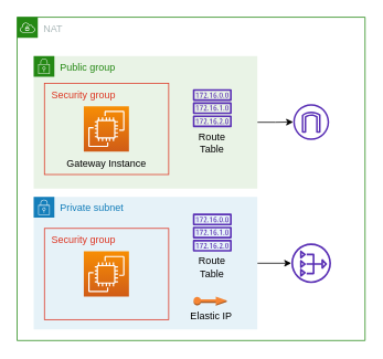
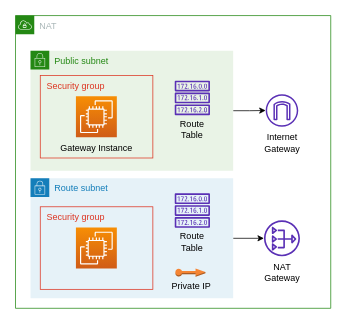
- <mxCell id="4" value="Public group" style="points=[[0,0],[0.25,0],[0.5,0],[0.75,0],[1,0],[1,0.25],[1,0.5],[1,0.75],[1,1],[0.75,1],[0.5,1],[0.25,1],[0,1],[0,0.75],[0,0.5],[0,0.25]];outlineConnect=0;gradientColor=none;html=1;whiteSpace=wrap;fontSize=12;fontStyle=0;shape=mxgraph.aws4.group;grIcon=mxgraph.aws4.group_security_group;grStroke=0;strokeColor=#248814;fillColor=#E9F3E6;verticalAlign=top;align=left;spacingLeft=30;fontColor=#248814;dashed=0;" parent="1" vertex="1"><mxGeometry x="40" y="67" width="270" height="160" as="geometry" /></mxCell>
+ <mxCell id="4" value="Public subnet" style="points=[[0,0],[0.25,0],[0.5,0],[0.75,0],[1,0],[1,0.25],[1,0.5],[1,0.75],[1,1],[0.75,1],[0.5,1],[0.25,1],[0,1],[0,0.75],[0,0.5],[0,0.25]];outlineConnect=0;gradientColor=none;html=1;whiteSpace=wrap;fontSize=12;fontStyle=0;shape=mxgraph.aws4.group;grIcon=mxgraph.aws4.group_security_group;grStroke=0;strokeColor=#248814;fillColor=#E9F3E6;verticalAlign=top;align=left;spacingLeft=30;fontColor=#248814;dashed=0;" parent="1" vertex="1"><mxGeometry x="40" y="67" width="270" height="160" as="geometry" /></mxCell>
+ <mxCell id="25" value="Internet&lt;br&gt;Gateway" style="text;html=1;resizable=0;autosize=1;align=center;verticalAlign=middle;points=[];fillColor=none;strokeColor=none;rounded=0;" parent="23" vertex="1"><mxGeometry y="50.001" width="60" height="30" as="geometry" /></mxCell>
- <mxCell id="7" value="Private subnet" style="points=[[0,0],[0.25,0],[0.5,0],[0.75,0],[1,0],[1,0.25],[1,0.5],[1,0.75],[1,1],[0.75,1],[0.5,1],[0.25,1],[0,1],[0,0.75],[0,0.5],[0,0.25]];outlineConnect=0;gradientColor=none;html=1;whiteSpace=wrap;fontSize=12;fontStyle=0;shape=mxgraph.aws4.group;grIcon=mxgraph.aws4.group_security_group;grStroke=0;strokeColor=#147EBA;fillColor=#E6F2F8;verticalAlign=top;align=left;spacingLeft=30;fontColor=#147EBA;dashed=0;" vertex="1" parent="1"><mxGeometry x="40" y="237" width="270" height="160" as="geometry" /></mxCell>
+ <mxCell id="7" value="Route subnet" style="points=[[0,0],[0.25,0],[0.5,0],[0.75,0],[1,0],[1,0.25],[1,0.5],[1,0.75],[1,1],[0.75,1],[0.5,1],[0.25,1],[0,1],[0,0.75],[0,0.5],[0,0.25]];outlineConnect=0;gradientColor=none;html=1;whiteSpace=wrap;fontSize=12;fontStyle=0;shape=mxgraph.aws4.group;grIcon=mxgraph.aws4.group_security_group;grStroke=0;strokeColor=#147EBA;fillColor=#E6F2F8;verticalAlign=top;align=left;spacingLeft=30;fontColor=#147EBA;dashed=0;" vertex="1" parent="1"><mxGeometry x="40" y="237" width="270" height="160" as="geometry" /></mxCell>
+ <mxCell id="20" value="NAT&lt;br&gt;Gateway" style="text;html=1;resizable=0;autosize=1;align=center;verticalAlign=middle;points=[];fillColor=none;strokeColor=none;rounded=0;" vertex="1" parent="18"><mxGeometry y="55.251" width="60" height="30" as="geometry" /></mxCell>
- <mxCell id="22" value="Elastic IP" style="text;html=1;resizable=0;autosize=1;align=center;verticalAlign=middle;points=[];fillColor=none;strokeColor=none;rounded=0;" vertex="1" parent="1"><mxGeometry x="219" y="371.25" width="70" height="20" as="geometry" /></mxCell>
+ <mxCell id="22" value="Private IP" style="text;html=1;resizable=0;autosize=1;align=center;verticalAlign=middle;points=[];fillColor=none;strokeColor=none;rounded=0;" vertex="1" parent="1"><mxGeometry x="219" y="371.25" width="70" height="20" as="geometry" /></mxCell>
